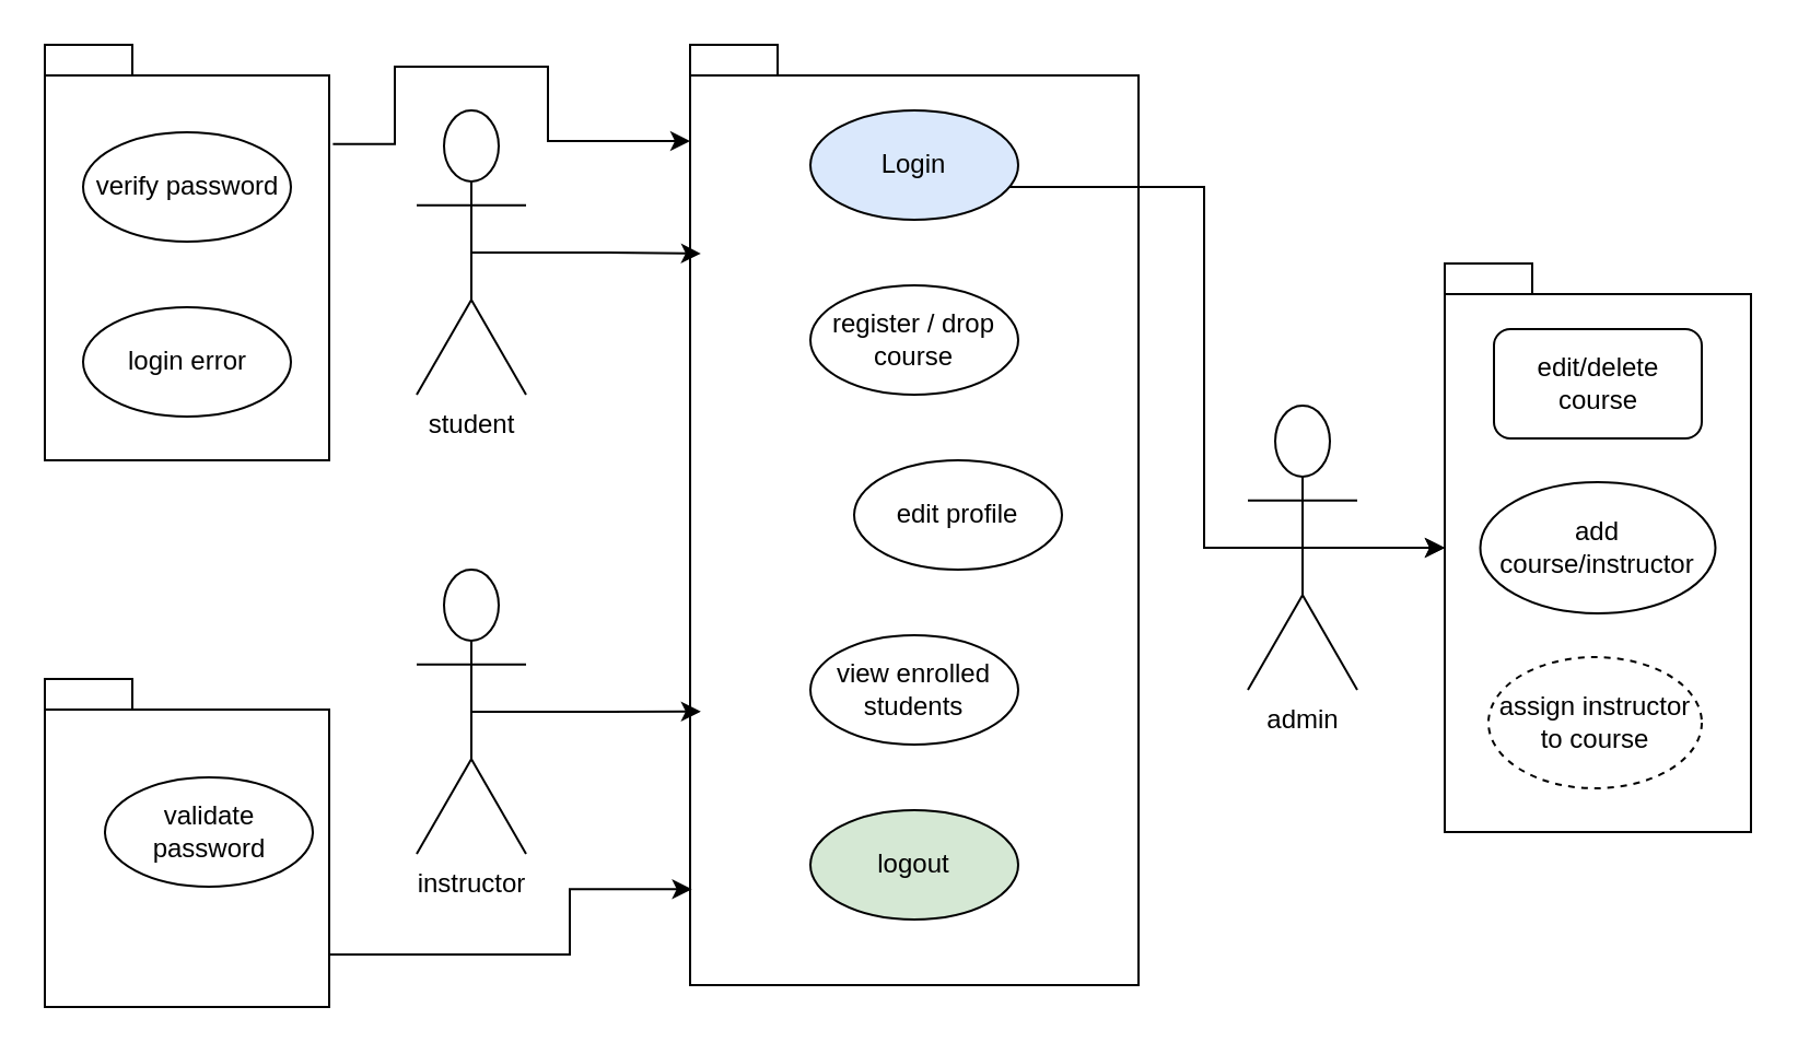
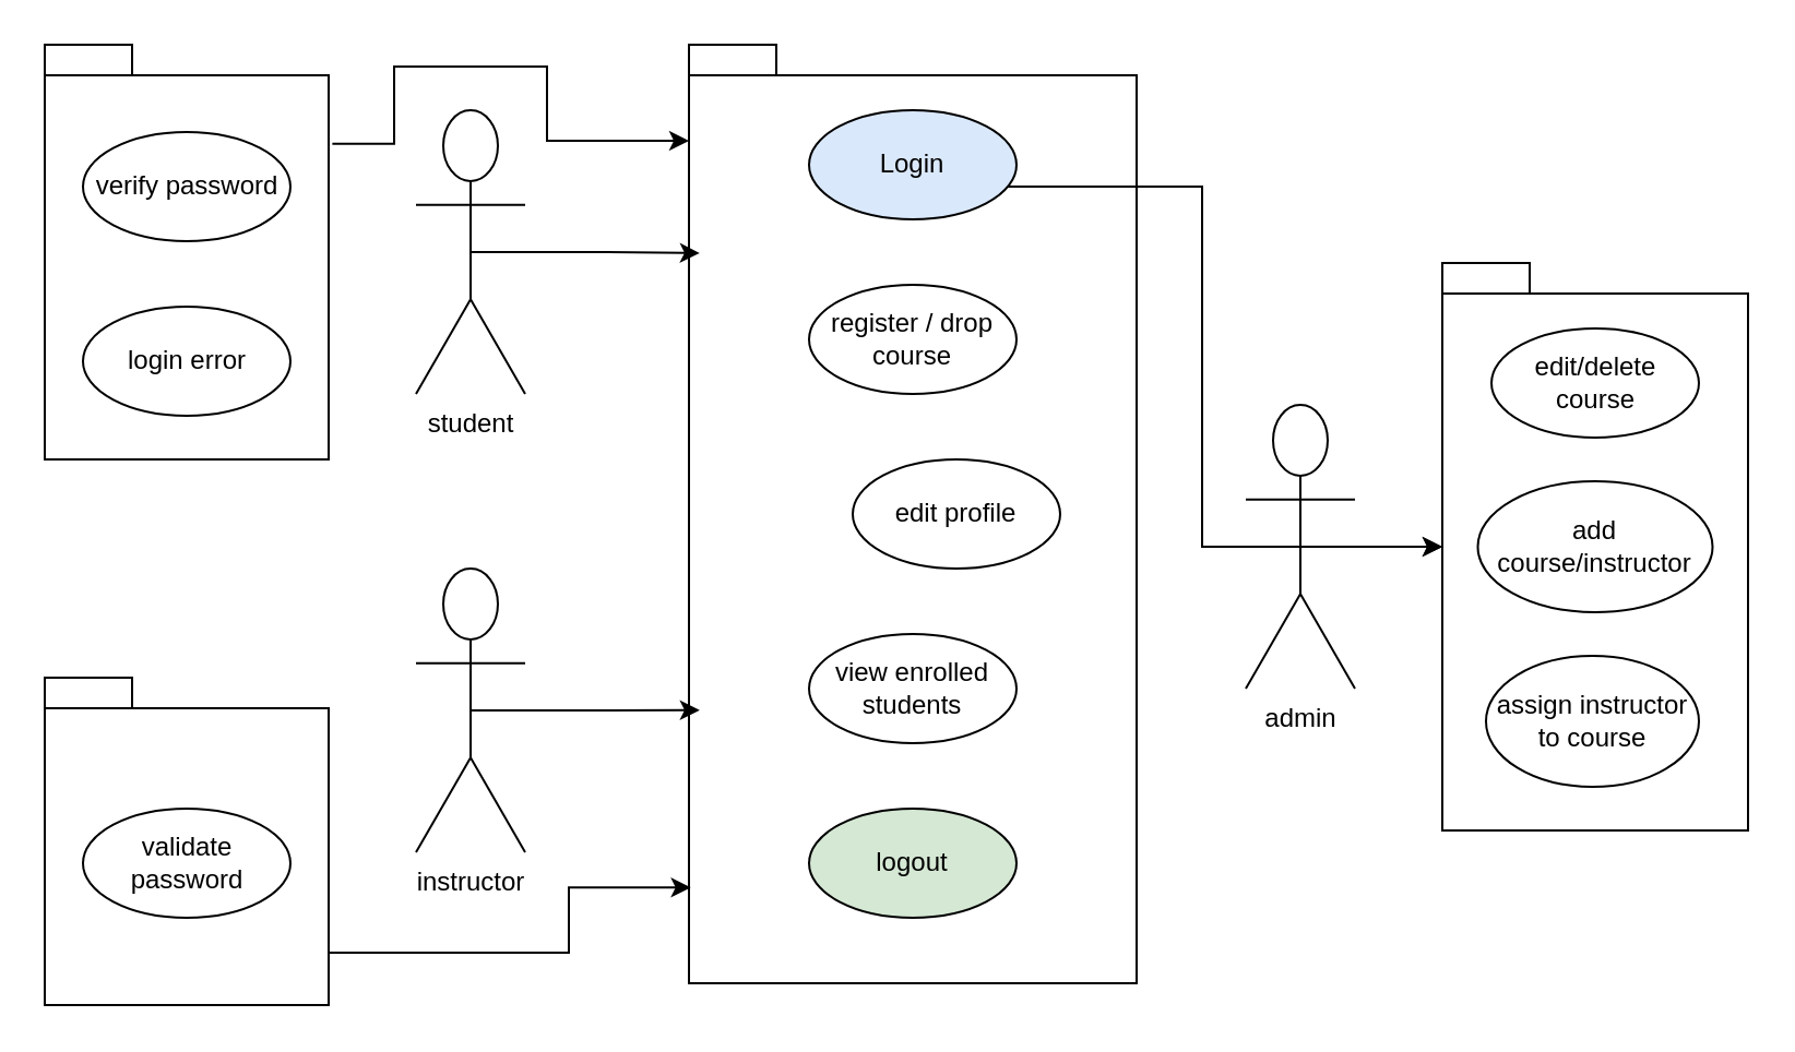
- <mxCell id="20" value="edit/delete course" style="whiteSpace=wrap;html=1;rounded=1;" vertex="1" parent="1"><mxGeometry x="682.5" y="150" width="95" height="50" as="geometry" /></mxCell>
+ <mxCell id="20" value="edit/delete course" style="ellipse;whiteSpace=wrap;html=1;" vertex="1" parent="1"><mxGeometry x="682.5" y="150" width="95" height="50" as="geometry" /></mxCell>
- <mxCell id="22" value="assign instructor to course" style="ellipse;whiteSpace=wrap;html=1;dashed=1;" vertex="1" parent="1"><mxGeometry x="680" y="300" width="97.5" height="60" as="geometry" /></mxCell>
+ <mxCell id="22" value="assign instructor to course" style="ellipse;whiteSpace=wrap;html=1;" vertex="1" parent="1"><mxGeometry x="680" y="300" width="97.5" height="60" as="geometry" /></mxCell>
- <mxCell id="10" value="validate password" style="ellipse;whiteSpace=wrap;html=1;" vertex="1" parent="1"><mxGeometry x="47.5" y="355" width="95" height="50" as="geometry" /></mxCell>
+ <mxCell id="10" value="validate password" style="ellipse;whiteSpace=wrap;html=1;" vertex="1" parent="1"><mxGeometry x="37.5" y="370" width="95" height="50" as="geometry" /></mxCell>
